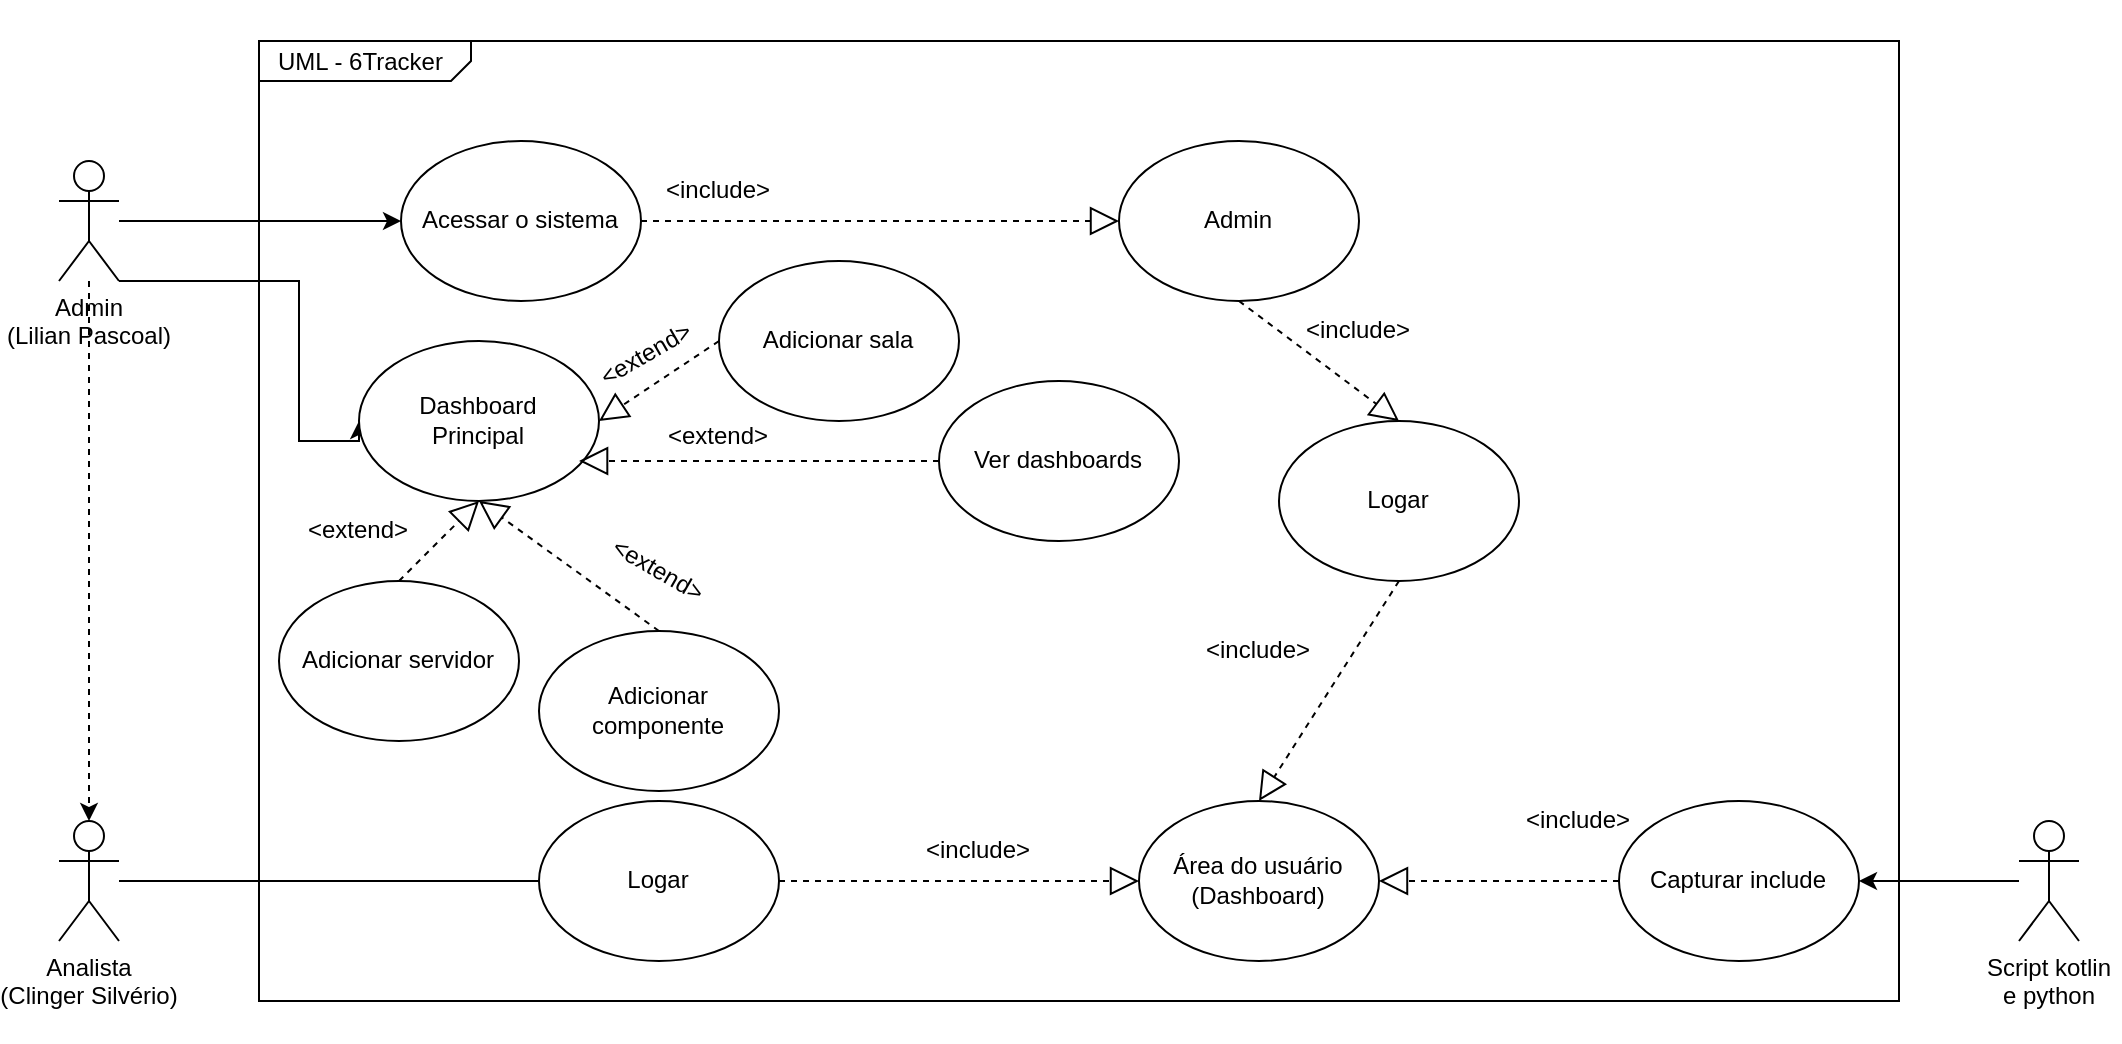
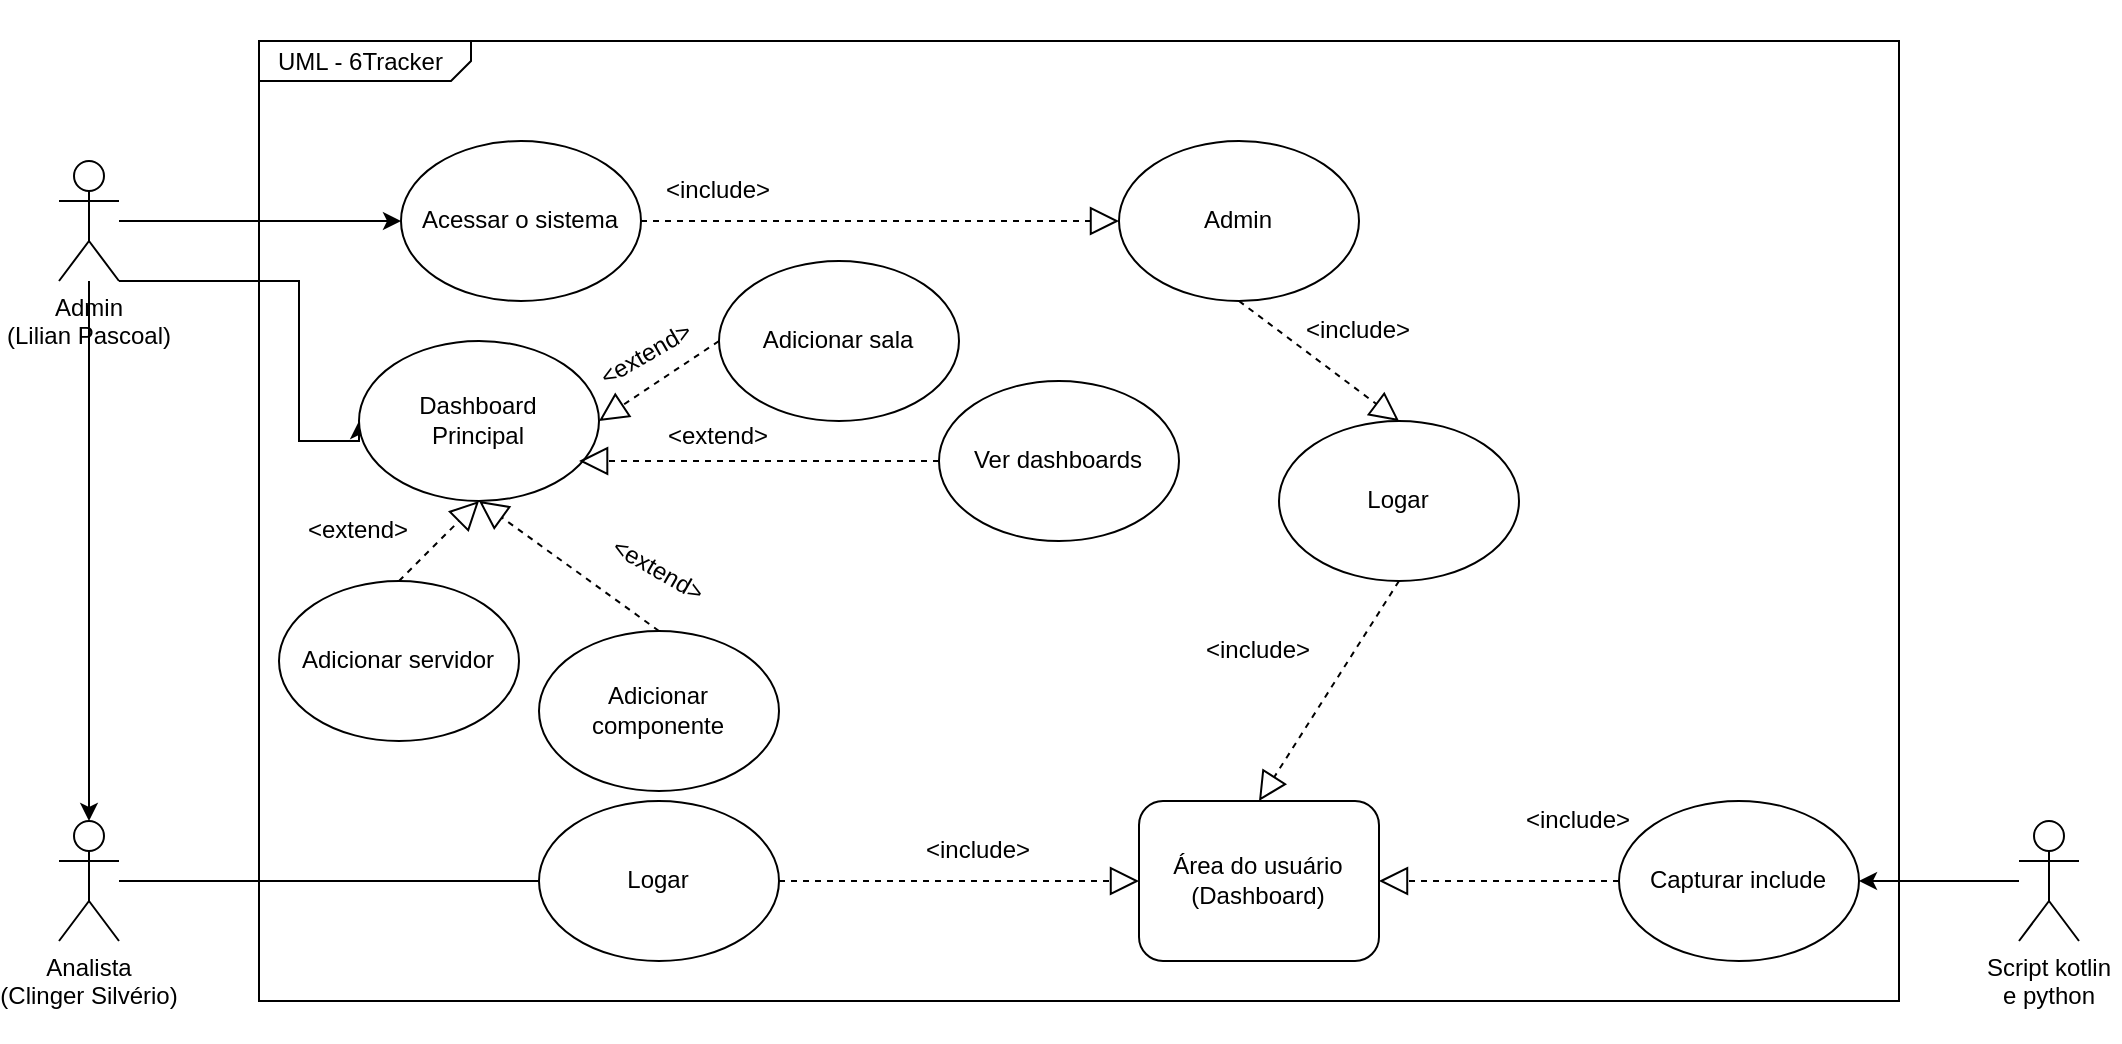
- <mxCell id="5" style="edgeStyle=orthogonalEdgeStyle;rounded=0;orthogonalLoop=1;jettySize=auto;html=1;entryX=0.5;entryY=0;entryDx=0;entryDy=0;entryPerimeter=0;dashed=1;" parent="1" source="4" target="7" edge="1"><mxGeometry relative="1" as="geometry"><mxPoint x="35" y="390" as="targetPoint" /></mxGeometry></mxCell>
+ <mxCell id="5" style="edgeStyle=orthogonalEdgeStyle;rounded=0;orthogonalLoop=1;jettySize=auto;html=1;entryX=0.5;entryY=0;entryDx=0;entryDy=0;entryPerimeter=0;" parent="1" source="4" target="7" edge="1"><mxGeometry relative="1" as="geometry"><mxPoint x="35" y="390" as="targetPoint" /></mxGeometry></mxCell>
- <mxCell id="13" value="Área do usuário&lt;br&gt;(Dashboard)" style="ellipse;whiteSpace=wrap;html=1;" parent="1" vertex="1"><mxGeometry x="560" y="400" width="120" height="80" as="geometry" /></mxCell>
+ <mxCell id="13" value="Área do usuário&lt;br&gt;(Dashboard)" style="whiteSpace=wrap;html=1;rounded=1;" parent="1" vertex="1"><mxGeometry x="560" y="400" width="120" height="80" as="geometry" /></mxCell>
